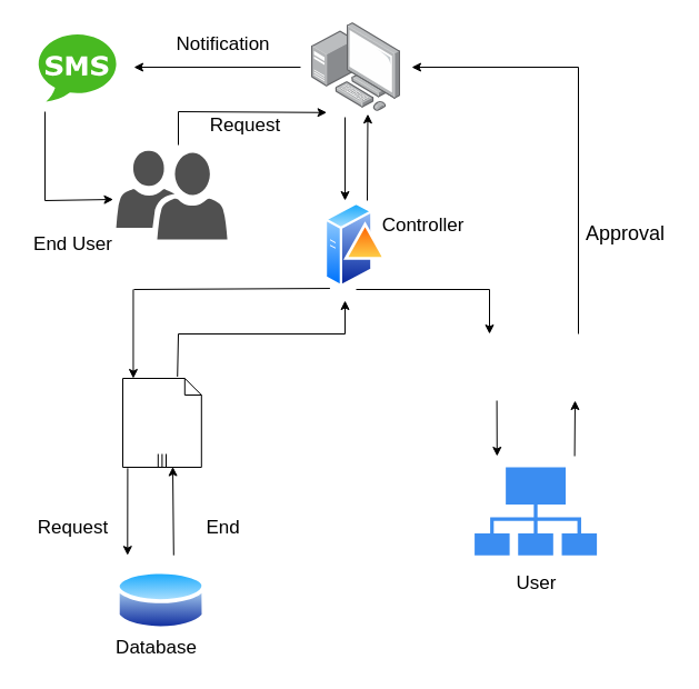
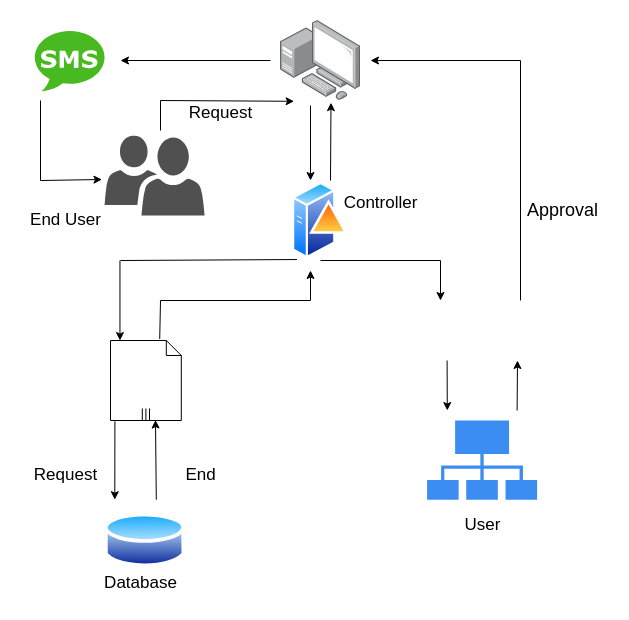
- <mxCell id="38" value="&lt;font style=&quot;font-size: 17px;&quot;&gt;Notification&lt;/font&gt;" style="text;html=1;align=center;verticalAlign=middle;resizable=0;points=[];autosize=1;strokeColor=none;fillColor=none;" vertex="1" parent="1"><mxGeometry x="145" y="25" width="110" height="30" as="geometry" /></mxCell>
